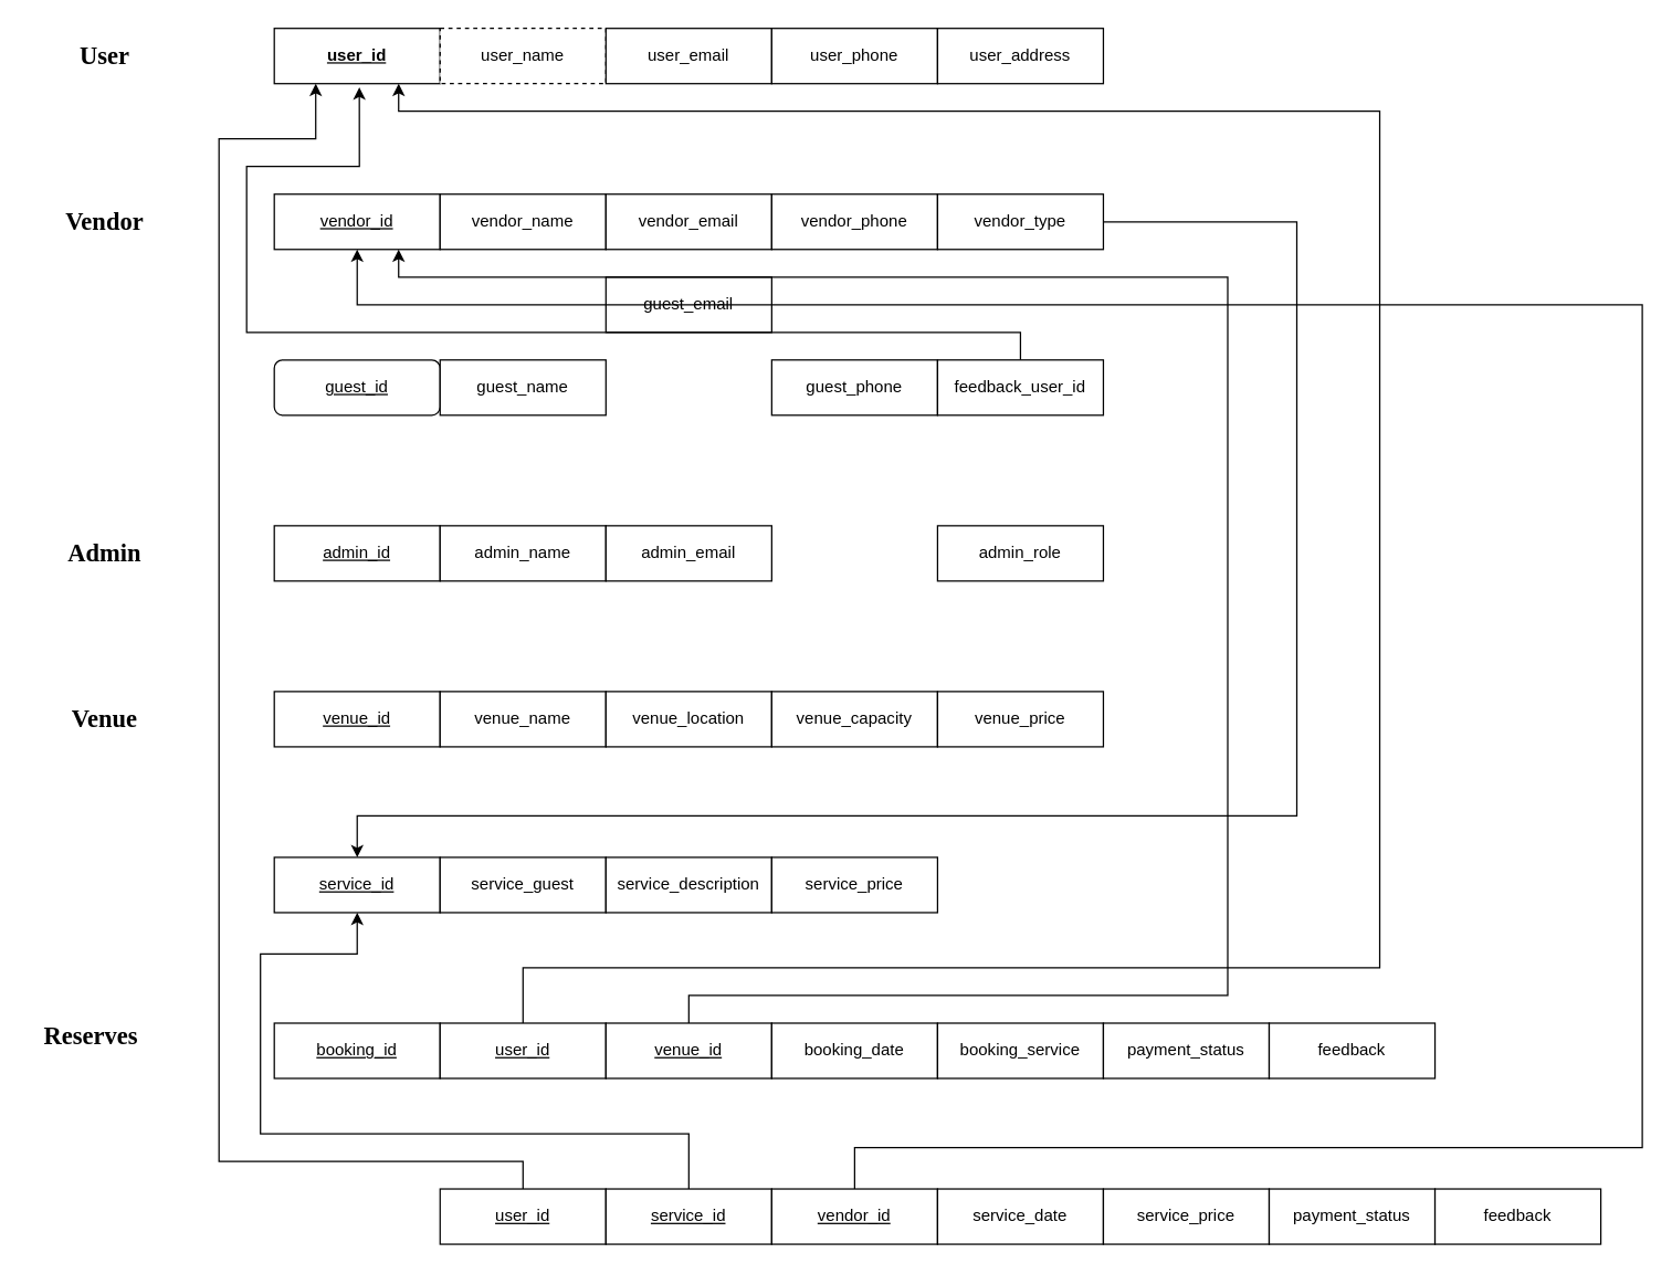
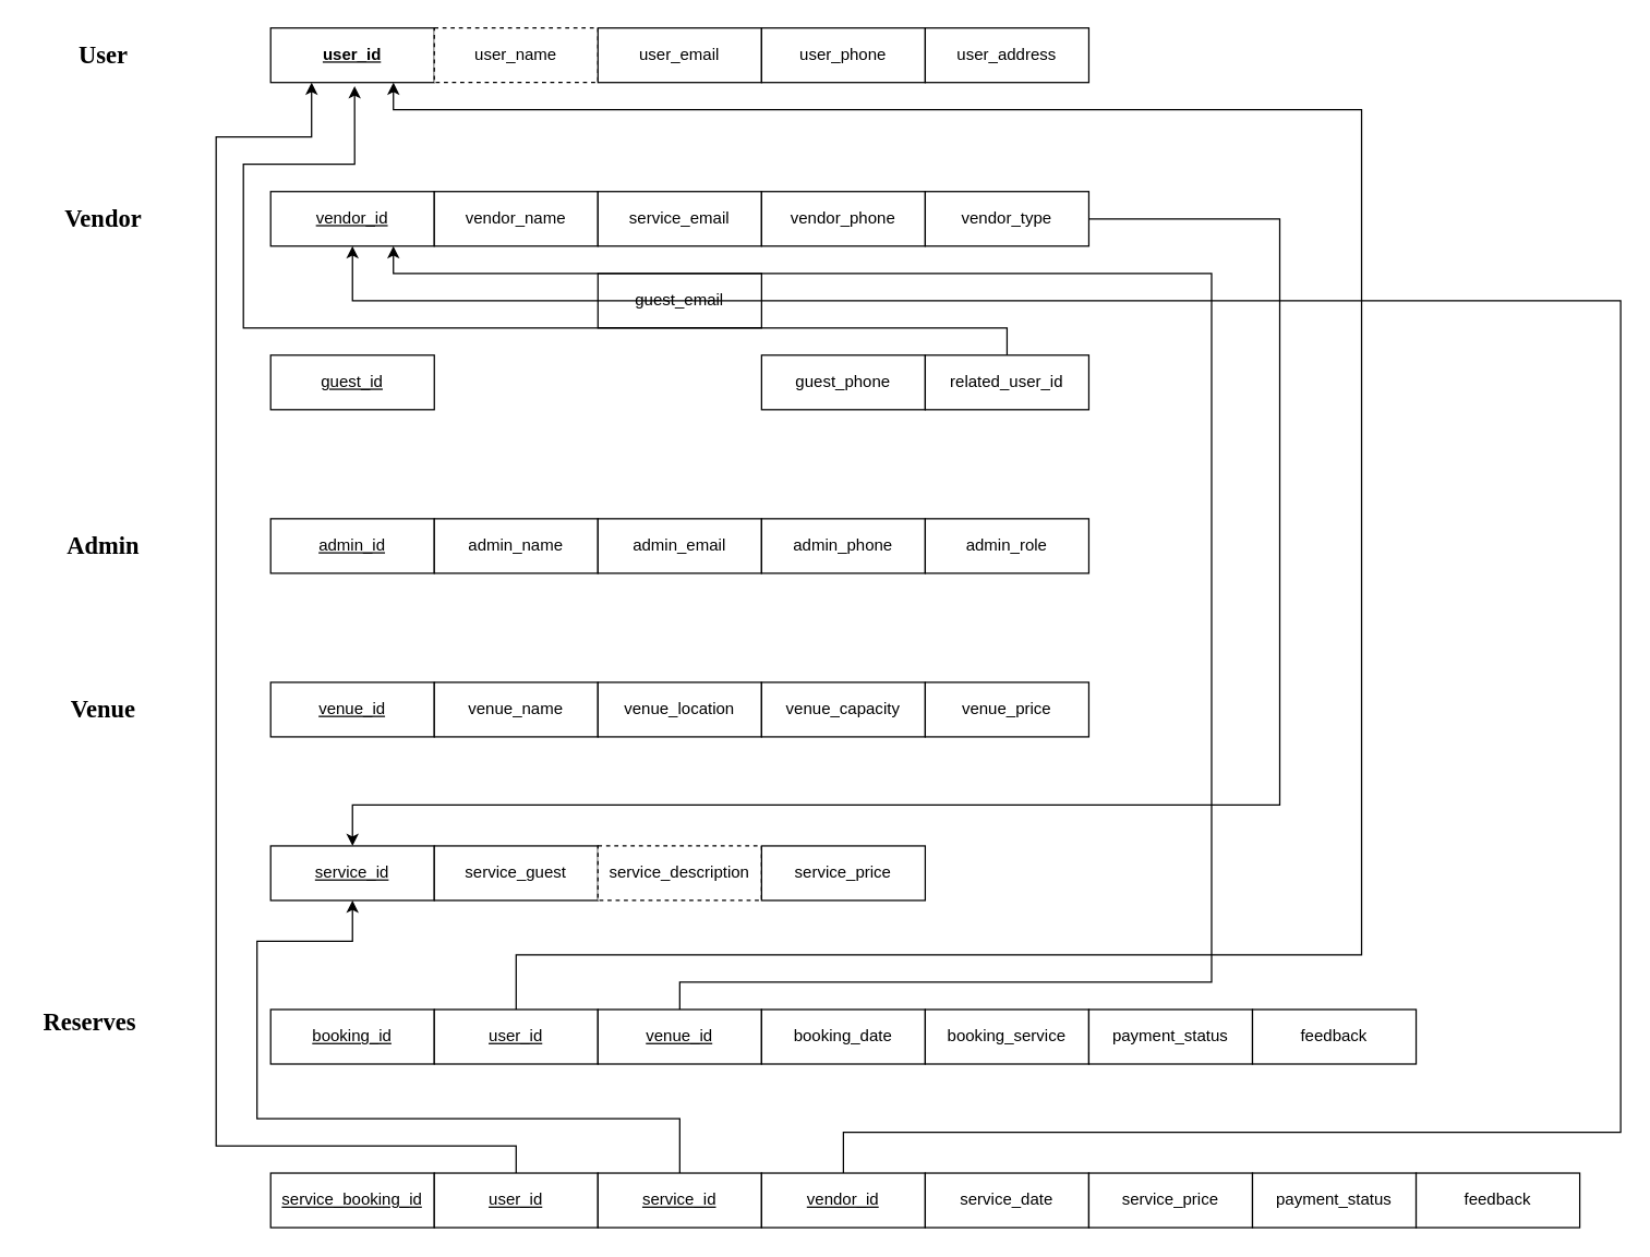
- <mxCell id="9" value="vendor_email" style="rounded=0;whiteSpace=wrap;html=1;" vertex="1" parent="1"><mxGeometry x="438" y="140" width="120" height="40" as="geometry" /></mxCell>
+ <mxCell id="9" value="service_email" style="rounded=0;whiteSpace=wrap;html=1;" vertex="1" parent="1"><mxGeometry x="438" y="140" width="120" height="40" as="geometry" /></mxCell>
- <mxCell id="13" value="&lt;u&gt;guest_id&lt;/u&gt;" style="whiteSpace=wrap;html=1;rounded=1;" vertex="1" parent="1"><mxGeometry x="198" y="260" width="120" height="40" as="geometry" /></mxCell>
+ <mxCell id="13" value="&lt;u&gt;guest_id&lt;/u&gt;" style="rounded=0;whiteSpace=wrap;html=1;" vertex="1" parent="1"><mxGeometry x="198" y="260" width="120" height="40" as="geometry" /></mxCell>
- <mxCell id="14" value="guest_name" style="rounded=0;whiteSpace=wrap;html=1;" vertex="1" parent="1"><mxGeometry x="318" y="260" width="120" height="40" as="geometry" /></mxCell>
- <mxCell id="18" value="feedback_user_id" style="rounded=0;whiteSpace=wrap;html=1;" vertex="1" parent="1"><mxGeometry x="678" y="260" width="120" height="40" as="geometry" /></mxCell>
+ <mxCell id="18" value="related_user_id" style="rounded=0;whiteSpace=wrap;html=1;" vertex="1" parent="1"><mxGeometry x="678" y="260" width="120" height="40" as="geometry" /></mxCell>
+ <mxCell id="22" value="admin_phone" style="rounded=0;whiteSpace=wrap;html=1;" vertex="1" parent="1"><mxGeometry x="558" y="380" width="120" height="40" as="geometry" /></mxCell>
- <mxCell id="31" value="service_description" style="rounded=0;whiteSpace=wrap;html=1;" vertex="1" parent="1"><mxGeometry x="438" y="620" width="120" height="40" as="geometry" /></mxCell>
+ <mxCell id="31" value="service_description" style="rounded=0;whiteSpace=wrap;html=1;dashed=1;" vertex="1" parent="1"><mxGeometry x="438" y="620" width="120" height="40" as="geometry" /></mxCell>
+ <mxCell id="42" value="&lt;u&gt;service_booking_id&lt;/u&gt;" style="rounded=0;whiteSpace=wrap;html=1;" vertex="1" parent="1"><mxGeometry x="198" y="860" width="120" height="40" as="geometry" /></mxCell>
